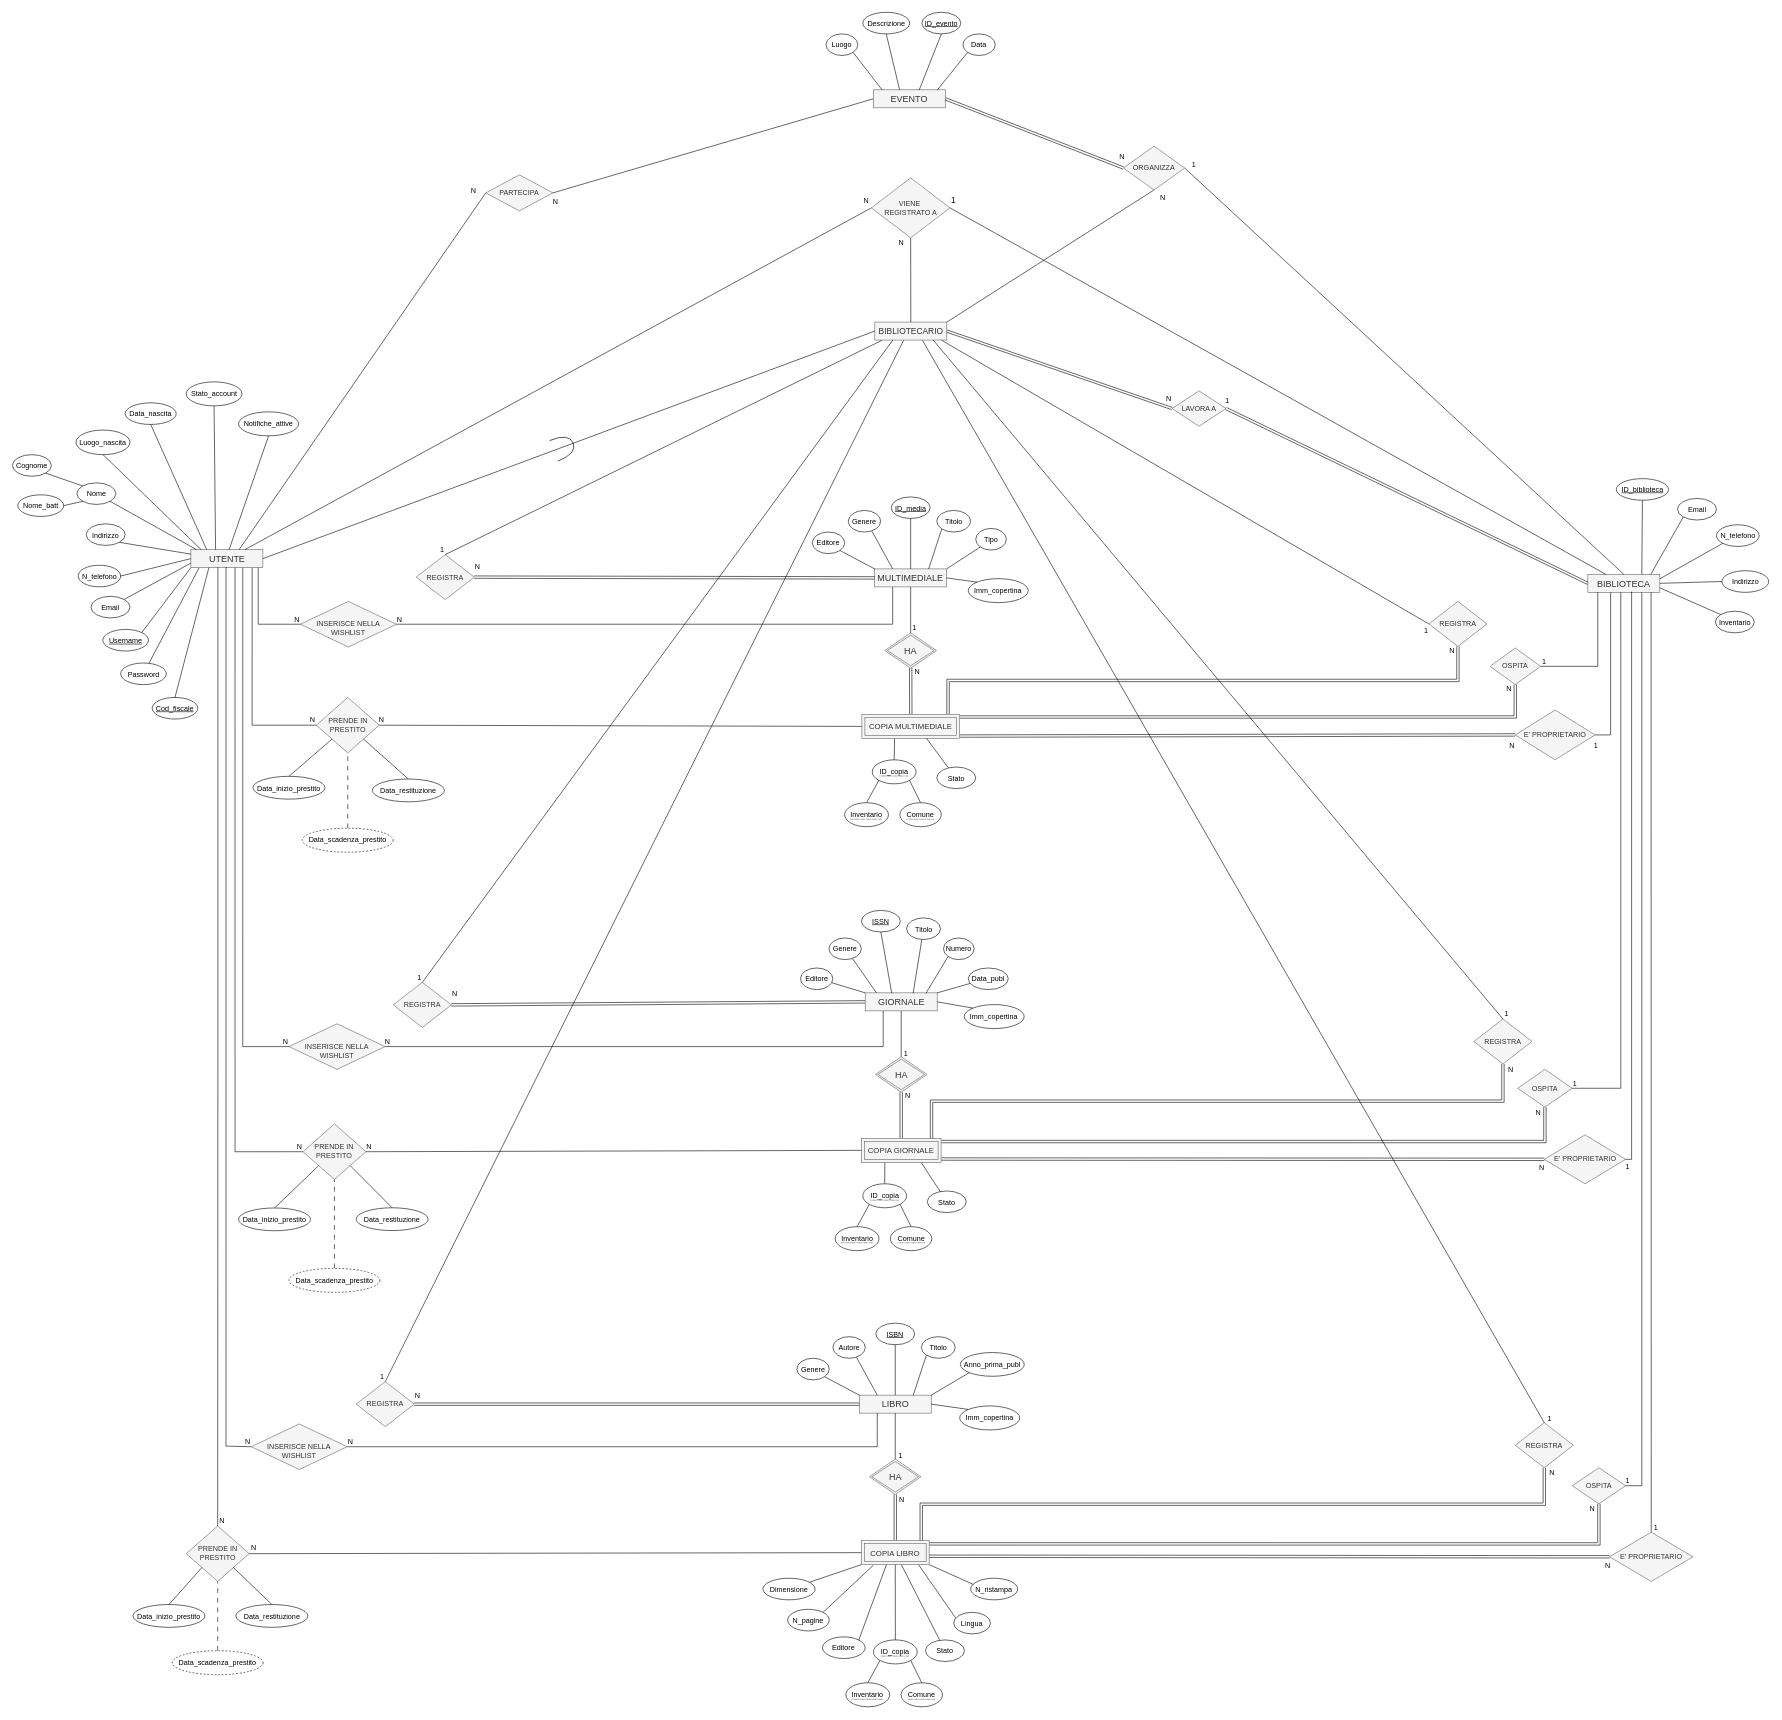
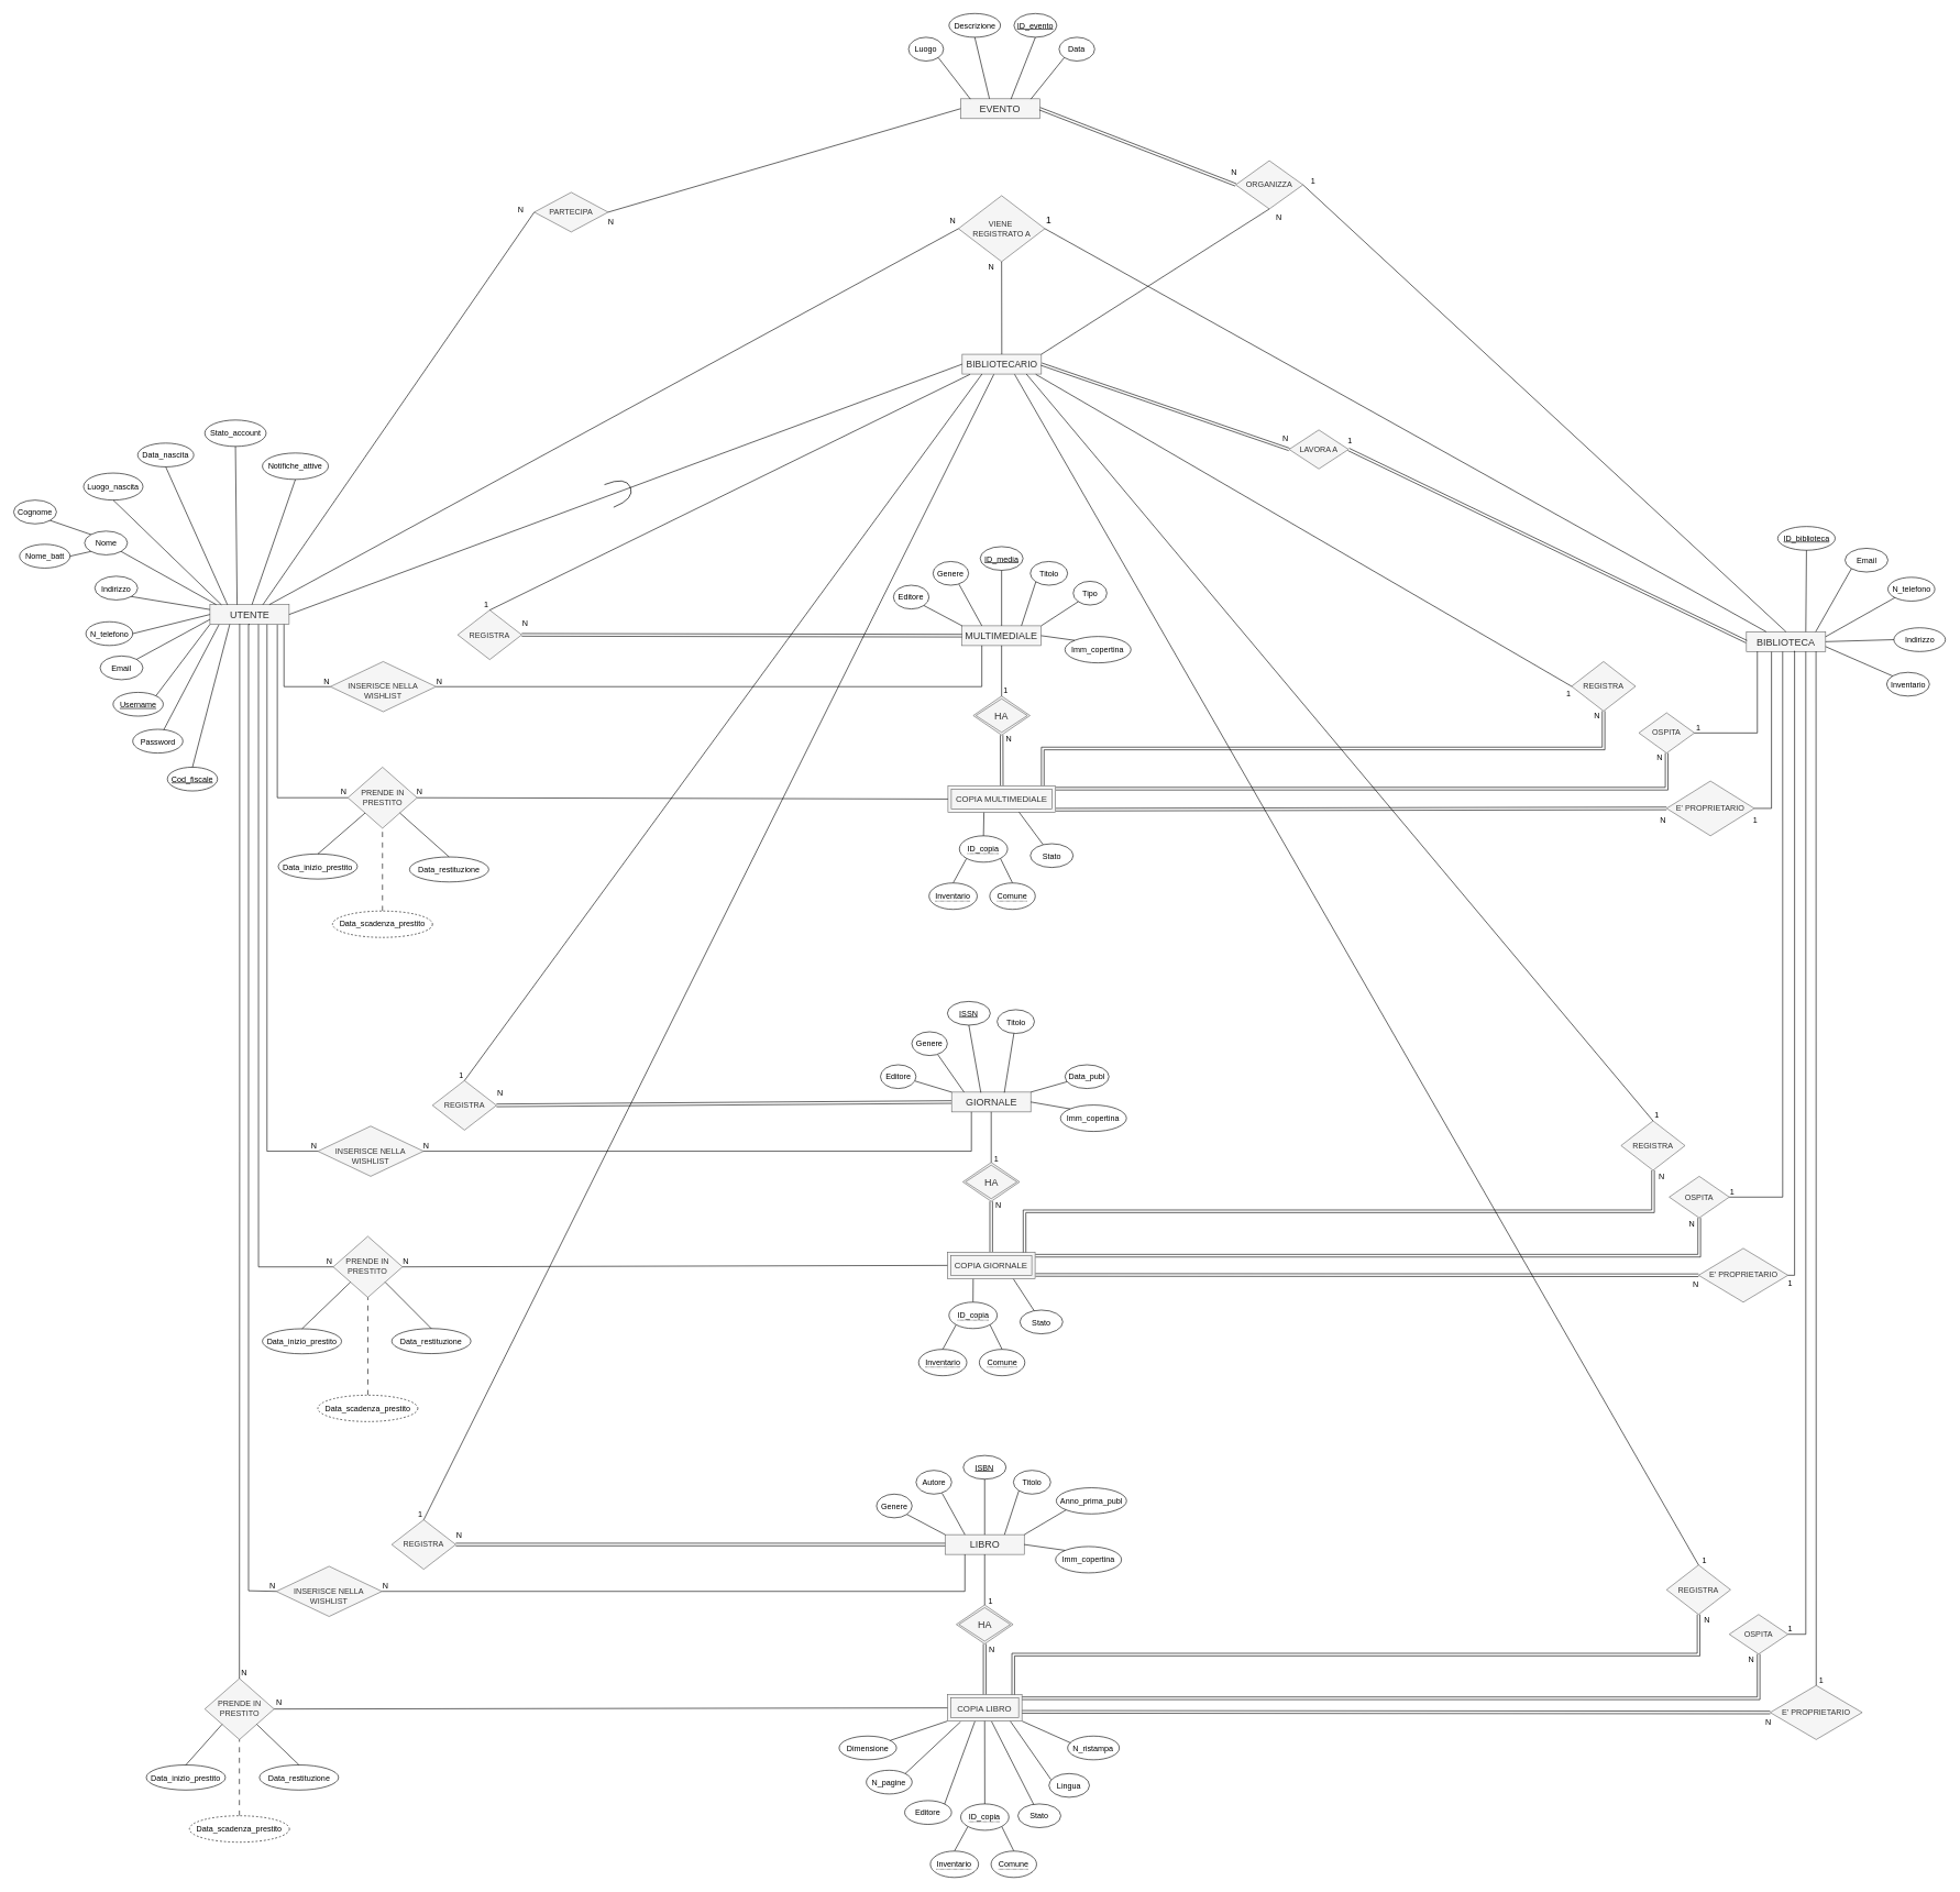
- <mxCell id="142" value="&lt;p style=&quot;line-height: 100%;&quot;&gt;&lt;font style=&quot;font-size: 12px;&quot;&gt;Numero&lt;/font&gt;&lt;/p&gt;" style="ellipse;whiteSpace=wrap;html=1;" parent="1" vertex="1"><mxGeometry x="1572" y="1563" width="51" height="36" as="geometry" /></mxCell>
- <mxCell id="143" value="" style="endArrow=none;html=1;rounded=0;exitX=0;exitY=1;exitDx=0;exitDy=0;entryX=0.844;entryY=0.023;entryDx=0;entryDy=0;entryPerimeter=0;" parent="1" source="142" target="135" edge="1"><mxGeometry width="50" height="50" relative="1" as="geometry"><mxPoint x="1558" y="1673.45" as="sourcePoint" /><mxPoint x="1585" y="1680.45" as="targetPoint" /></mxGeometry></mxCell>
